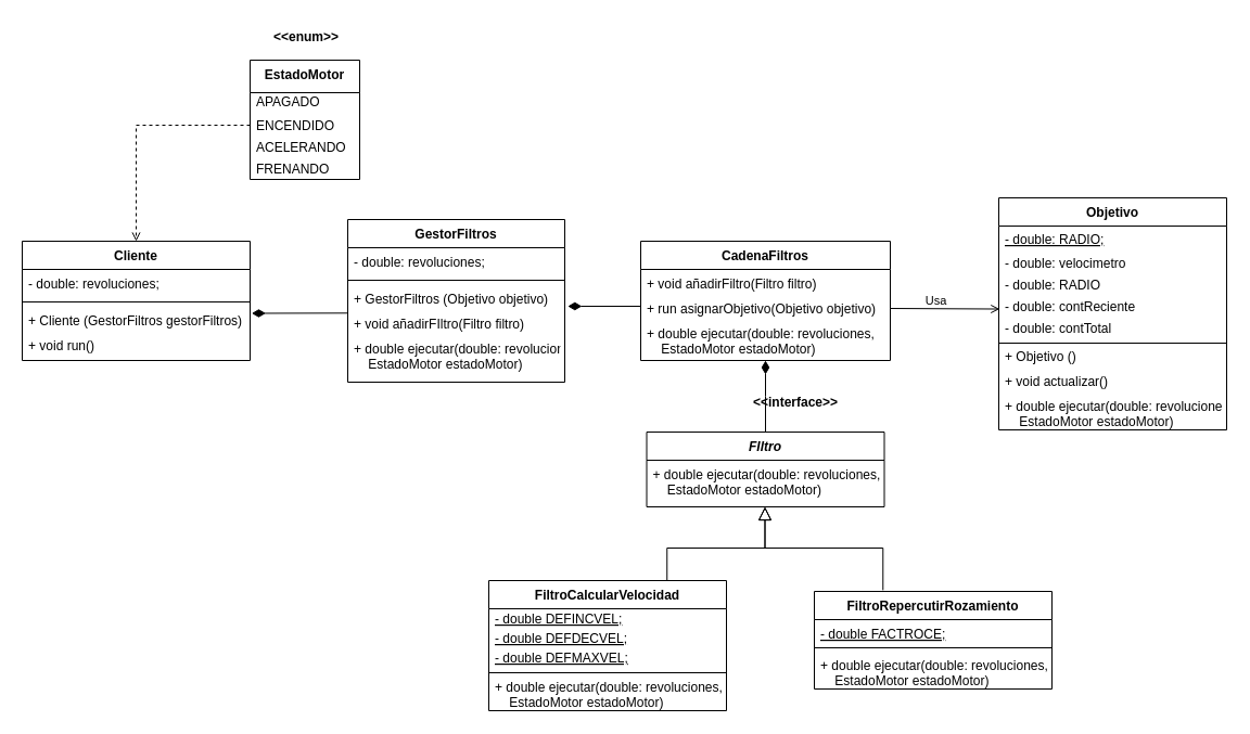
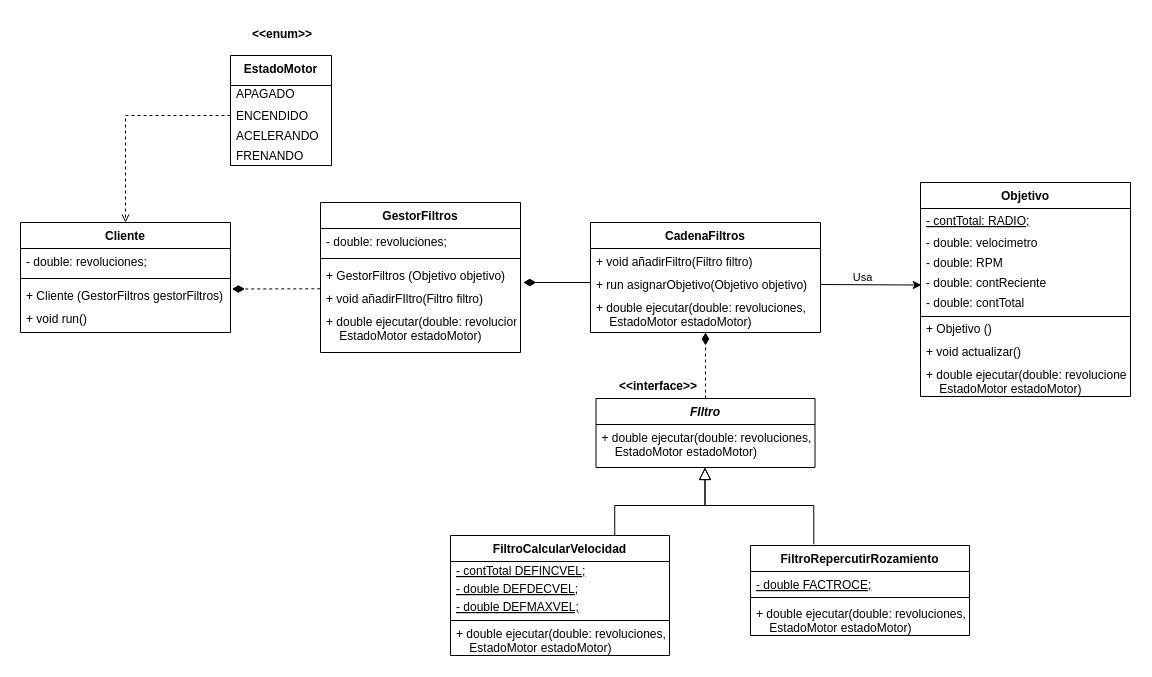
- <mxCell id="27" value="- double: RADIO;" style="text;align=left;verticalAlign=middle;spacingLeft=4;spacingRight=4;overflow=hidden;rotatable=0;points=[[0,0.5],[1,0.5]];portConstraint=eastwest;fontStyle=4" vertex="1" parent="26"><mxGeometry y="26" width="210" height="24" as="geometry" /></mxCell>
+ <mxCell id="27" value="- contTotal: RADIO;" style="text;align=left;verticalAlign=middle;spacingLeft=4;spacingRight=4;overflow=hidden;rotatable=0;points=[[0,0.5],[1,0.5]];portConstraint=eastwest;fontStyle=4" vertex="1" parent="26"><mxGeometry y="26" width="210" height="24" as="geometry" /></mxCell>
- <mxCell id="29" value="- double: RADIO" style="text;align=left;verticalAlign=middle;spacingLeft=4;spacingRight=4;overflow=hidden;rotatable=0;points=[[0,0.5],[1,0.5]];portConstraint=eastwest;fontStyle=0" vertex="1" parent="26"><mxGeometry y="70" width="210" height="20" as="geometry" /></mxCell>
+ <mxCell id="29" value="- double: RPM" style="text;align=left;verticalAlign=middle;spacingLeft=4;spacingRight=4;overflow=hidden;rotatable=0;points=[[0,0.5],[1,0.5]];portConstraint=eastwest;fontStyle=0" vertex="1" parent="26"><mxGeometry y="70" width="210" height="20" as="geometry" /></mxCell>
- <mxCell id="51" value="" style="endArrow=open;html=1;rounded=0;entryX=0.004;entryY=0.627;entryDx=0;entryDy=0;exitX=1;exitY=0.5;exitDx=0;exitDy=0;entryPerimeter=0;" edge="1" parent="1" source="44" target="30"><mxGeometry width="50" height="50" relative="1" as="geometry"><mxPoint x="770" y="432" as="sourcePoint" /><mxPoint x="820" y="382" as="targetPoint" /></mxGeometry></mxCell>
+ <mxCell id="51" value="" style="endArrow=classic;html=1;rounded=0;entryX=0.004;entryY=0.627;entryDx=0;entryDy=0;exitX=1;exitY=0.5;exitDx=0;exitDy=0;entryPerimeter=0;" edge="1" parent="1" source="44" target="30"><mxGeometry width="50" height="50" relative="1" as="geometry"><mxPoint x="770" y="432" as="sourcePoint" /><mxPoint x="820" y="382" as="targetPoint" /></mxGeometry></mxCell>
- <mxCell id="50" value="" style="endArrow=diamondThin;endSize=10;endFill=1;shadow=0;strokeWidth=1;rounded=0;edgeStyle=elbowEdgeStyle;elbow=vertical;entryX=1.007;entryY=0.236;entryDx=0;entryDy=0;entryPerimeter=0;exitX=-0.001;exitY=1.012;exitDx=0;exitDy=0;exitPerimeter=0;" edge="1" parent="1" source="39" target="5"><mxGeometry width="160" relative="1" as="geometry"><mxPoint x="300" y="282" as="sourcePoint" /><mxPoint x="203" y="288.5" as="targetPoint" /><Array as="points"><mxPoint x="193" y="288.5" /></Array></mxGeometry></mxCell>
+ <mxCell id="50" value="" style="endArrow=diamondThin;endSize=10;endFill=1;shadow=0;strokeWidth=1;rounded=0;edgeStyle=elbowEdgeStyle;elbow=vertical;entryX=1.007;entryY=0.236;entryDx=0;entryDy=0;entryPerimeter=0;exitX=-0.001;exitY=1.012;exitDx=0;exitDy=0;exitPerimeter=0;dashed=1;" edge="1" parent="1" source="39" target="5"><mxGeometry width="160" relative="1" as="geometry"><mxPoint x="300" y="282" as="sourcePoint" /><mxPoint x="203" y="288.5" as="targetPoint" /><Array as="points"><mxPoint x="193" y="288.5" /></Array></mxGeometry></mxCell>
- <mxCell id="48" value="" style="endArrow=diamondThin;endSize=10;endFill=1;shadow=0;strokeWidth=1;rounded=0;edgeStyle=elbowEdgeStyle;elbow=vertical;exitX=0.5;exitY=0;exitDx=0;exitDy=0;entryX=0.5;entryY=1;entryDx=0;entryDy=0;" edge="1" parent="1" source="13" target="42"><mxGeometry width="160" relative="1" as="geometry"><mxPoint x="840" y="422" as="sourcePoint" /><mxPoint x="700" y="332" as="targetPoint" /><Array as="points" /></mxGeometry></mxCell>
+ <mxCell id="48" value="" style="endArrow=diamondThin;endSize=10;endFill=1;shadow=0;strokeWidth=1;rounded=0;edgeStyle=elbowEdgeStyle;elbow=vertical;exitX=0.5;exitY=0;exitDx=0;exitDy=0;entryX=0.5;entryY=1;entryDx=0;entryDy=0;dashed=1;" edge="1" parent="1" source="13" target="42"><mxGeometry width="160" relative="1" as="geometry"><mxPoint x="840" y="422" as="sourcePoint" /><mxPoint x="700" y="332" as="targetPoint" /><Array as="points" /></mxGeometry></mxCell>
- <mxCell id="15" value="&lt;div style=&quot;text-align: center;&quot;&gt;&lt;span style=&quot;background-color: initial; text-wrap: nowrap;&quot;&gt;&lt;b&gt;&amp;lt;&amp;lt;interface&amp;gt;&amp;gt;&lt;/b&gt;&lt;/span&gt;&lt;/div&gt;" style="text;whiteSpace=wrap;html=1;" vertex="1" parent="1"><mxGeometry x="692" y="357" width="110" height="26" as="geometry" /></mxCell>
+ <mxCell id="15" value="&lt;div style=&quot;text-align: center;&quot;&gt;&lt;span style=&quot;background-color: initial; text-wrap: nowrap;&quot;&gt;&lt;b&gt;&amp;lt;&amp;lt;interface&amp;gt;&amp;gt;&lt;/b&gt;&lt;/span&gt;&lt;/div&gt;" style="text;whiteSpace=wrap;html=1;" vertex="1" parent="1"><mxGeometry x="617" y="372" width="110" height="26" as="geometry" /></mxCell>
- <mxCell id="17" value="- double DEFINCVEL;" style="text;align=left;verticalAlign=middle;spacingLeft=4;spacingRight=4;overflow=hidden;rotatable=0;points=[[0,0.5],[1,0.5]];portConstraint=eastwest;fontStyle=4" vertex="1" parent="16"><mxGeometry y="26" width="219" height="18" as="geometry" /></mxCell>
+ <mxCell id="17" value="- contTotal DEFINCVEL;" style="text;align=left;verticalAlign=middle;spacingLeft=4;spacingRight=4;overflow=hidden;rotatable=0;points=[[0,0.5],[1,0.5]];portConstraint=eastwest;fontStyle=4" vertex="1" parent="16"><mxGeometry y="26" width="219" height="18" as="geometry" /></mxCell>
